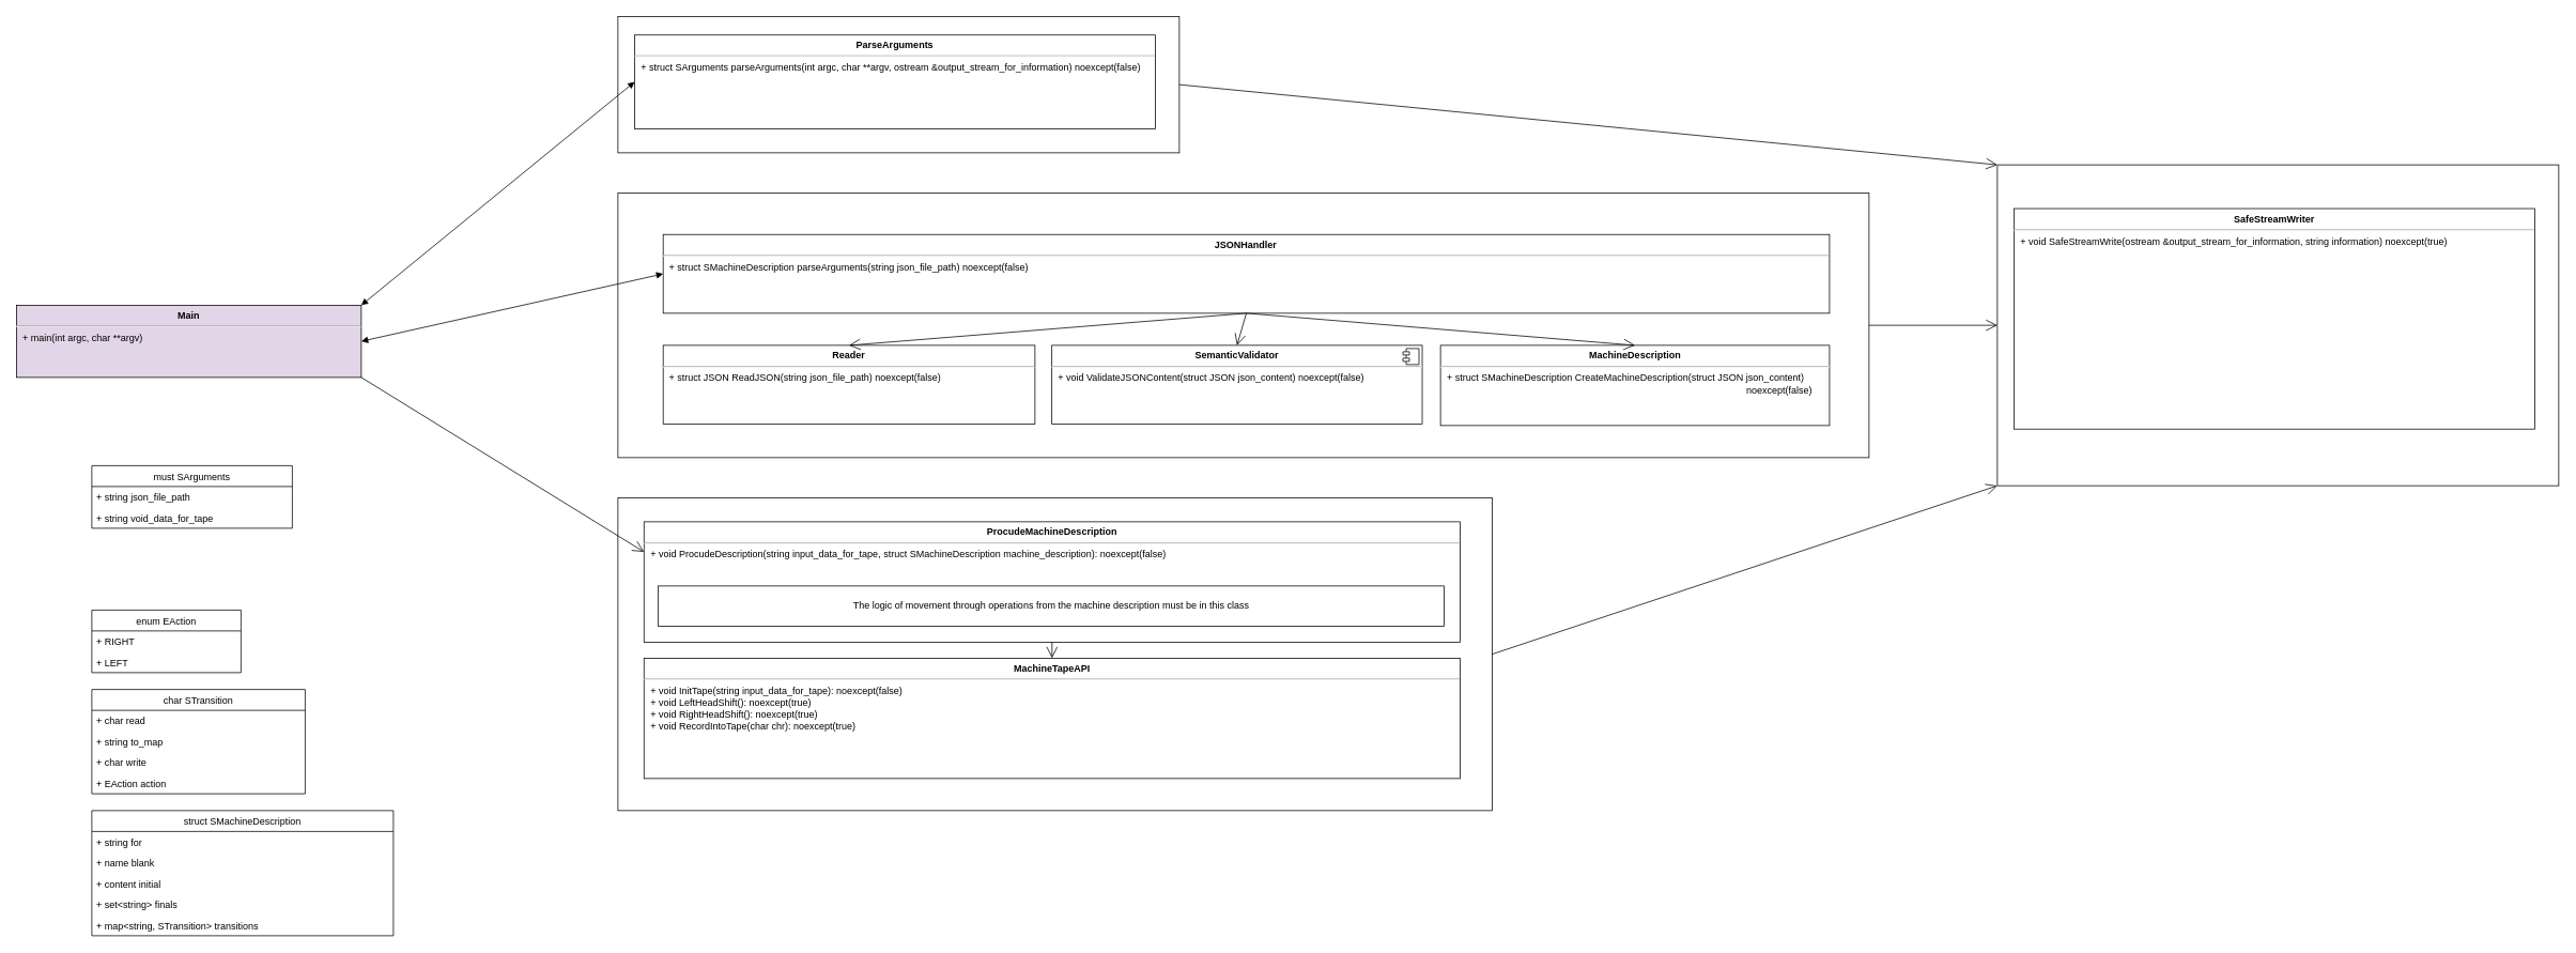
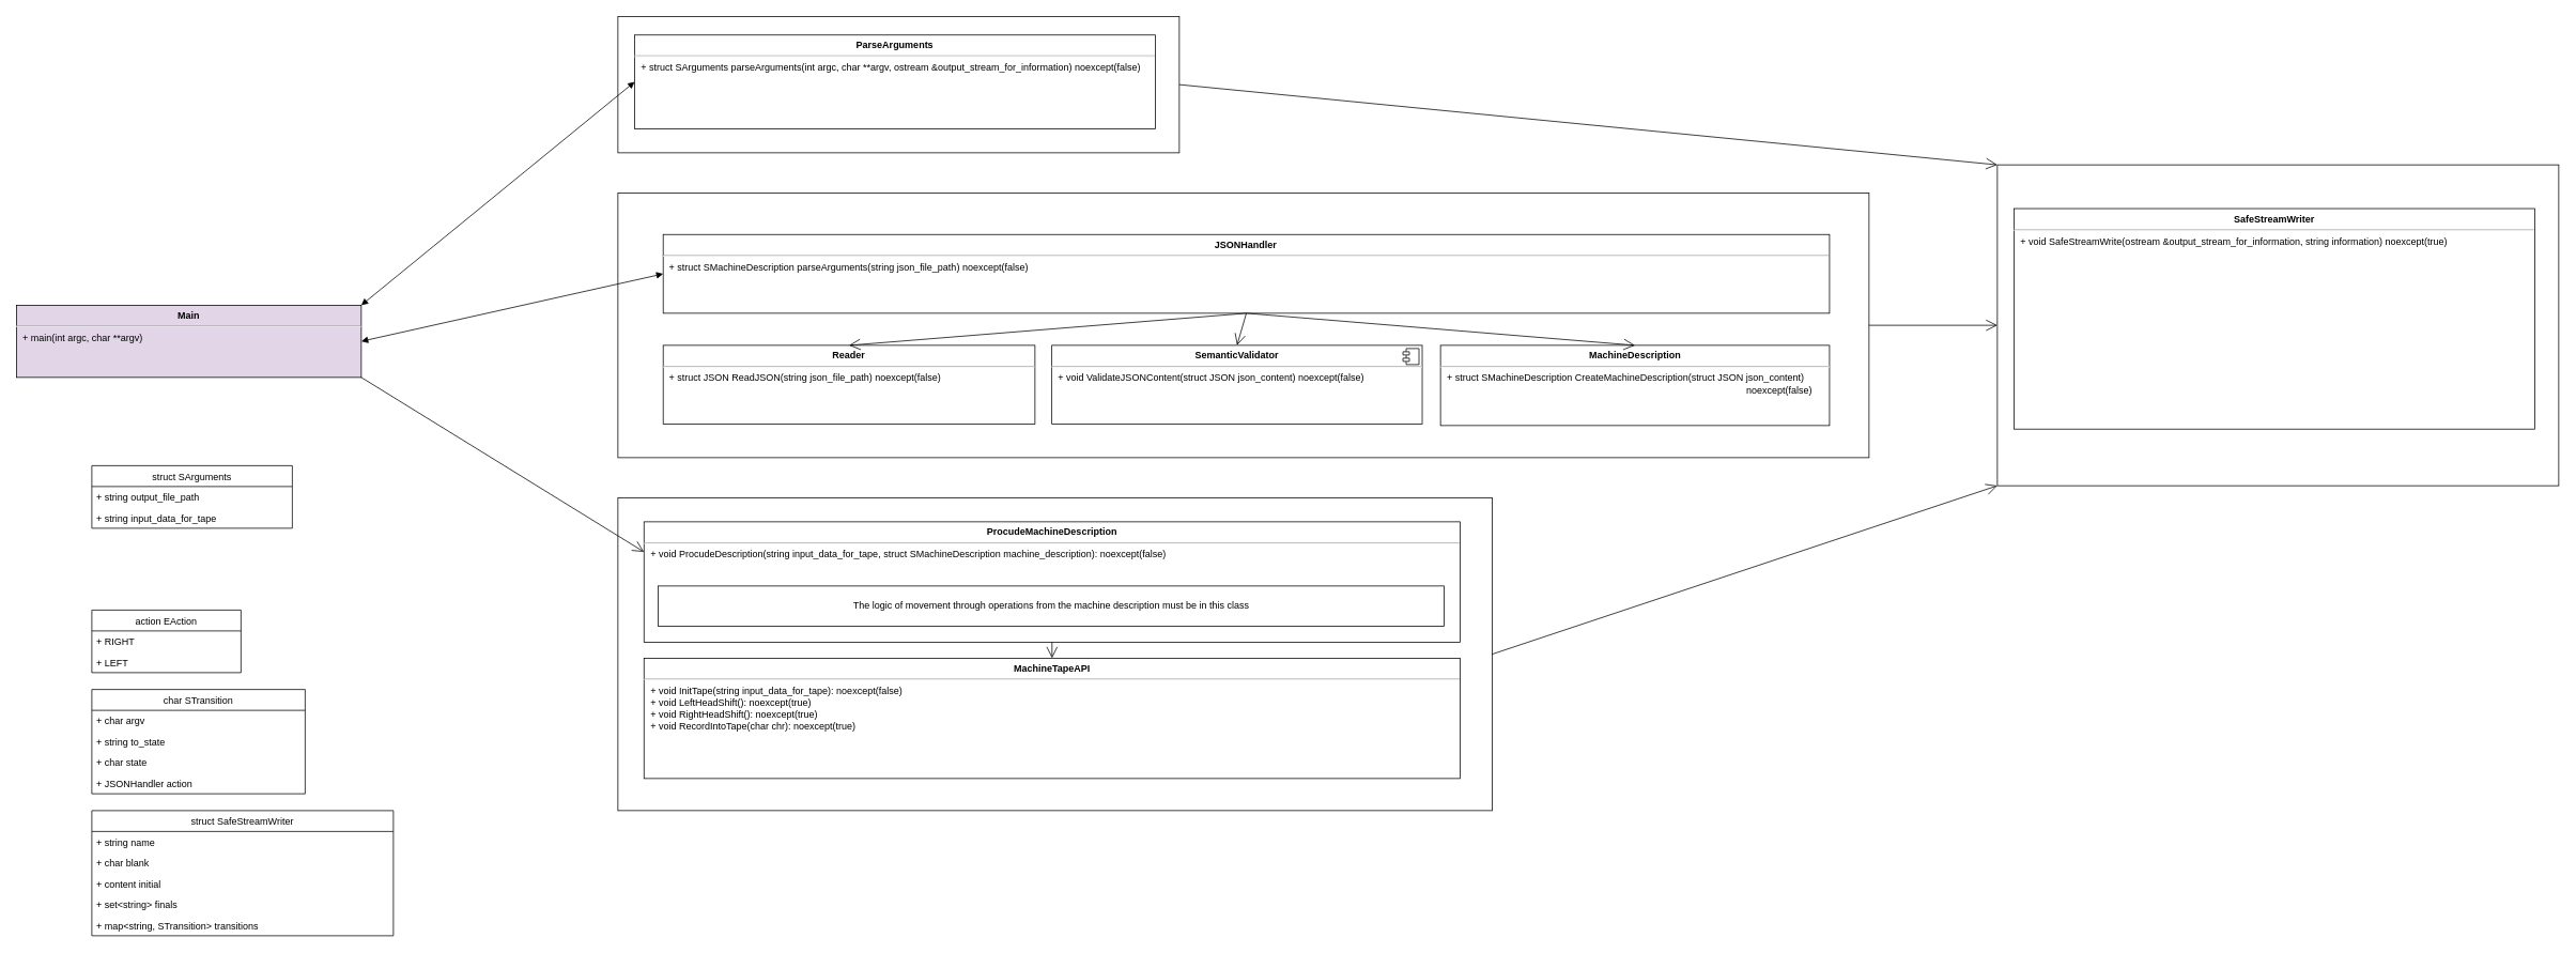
- <mxCell id="24" value="must SArguments" style="swimlane;fontStyle=0;childLayout=stackLayout;horizontal=1;startSize=26;fillColor=none;horizontalStack=0;resizeParent=1;resizeParentMax=0;resizeLast=0;collapsible=1;marginBottom=0;" parent="1" vertex="1"><mxGeometry x="114" y="580" width="250" height="78" as="geometry"><mxRectangle x="190" y="1000" width="140" height="30" as="alternateBounds" /></mxGeometry></mxCell>
+ <mxCell id="24" value="struct SArguments" style="swimlane;fontStyle=0;childLayout=stackLayout;horizontal=1;startSize=26;fillColor=none;horizontalStack=0;resizeParent=1;resizeParentMax=0;resizeLast=0;collapsible=1;marginBottom=0;" parent="1" vertex="1"><mxGeometry x="114" y="580" width="250" height="78" as="geometry"><mxRectangle x="190" y="1000" width="140" height="30" as="alternateBounds" /></mxGeometry></mxCell>
- <mxCell id="25" value="+ string json_file_path" style="text;strokeColor=none;fillColor=none;align=left;verticalAlign=top;spacingLeft=4;spacingRight=4;overflow=hidden;rotatable=0;points=[[0,0.5],[1,0.5]];portConstraint=eastwest;" parent="24" vertex="1"><mxGeometry y="26" width="250" height="26" as="geometry" /></mxCell>
+ <mxCell id="25" value="+ string output_file_path" style="text;strokeColor=none;fillColor=none;align=left;verticalAlign=top;spacingLeft=4;spacingRight=4;overflow=hidden;rotatable=0;points=[[0,0.5],[1,0.5]];portConstraint=eastwest;" parent="24" vertex="1"><mxGeometry y="26" width="250" height="26" as="geometry" /></mxCell>
- <mxCell id="26" value="+ string void_data_for_tape" style="text;strokeColor=none;fillColor=none;align=left;verticalAlign=top;spacingLeft=4;spacingRight=4;overflow=hidden;rotatable=0;points=[[0,0.5],[1,0.5]];portConstraint=eastwest;" parent="24" vertex="1"><mxGeometry y="52" width="250" height="26" as="geometry" /></mxCell>
+ <mxCell id="26" value="+ string input_data_for_tape" style="text;strokeColor=none;fillColor=none;align=left;verticalAlign=top;spacingLeft=4;spacingRight=4;overflow=hidden;rotatable=0;points=[[0,0.5],[1,0.5]];portConstraint=eastwest;" parent="24" vertex="1"><mxGeometry y="52" width="250" height="26" as="geometry" /></mxCell>
- <mxCell id="40" value="enum EAction" style="swimlane;fontStyle=0;childLayout=stackLayout;horizontal=1;startSize=26;fillColor=none;horizontalStack=0;resizeParent=1;resizeParentMax=0;resizeLast=0;collapsible=1;marginBottom=0;" parent="28" vertex="1"><mxGeometry width="186" height="78" as="geometry"><mxRectangle x="190" y="1000" width="140" height="30" as="alternateBounds" /></mxGeometry></mxCell>
+ <mxCell id="40" value="action EAction" style="swimlane;fontStyle=0;childLayout=stackLayout;horizontal=1;startSize=26;fillColor=none;horizontalStack=0;resizeParent=1;resizeParentMax=0;resizeLast=0;collapsible=1;marginBottom=0;" parent="28" vertex="1"><mxGeometry width="186" height="78" as="geometry"><mxRectangle x="190" y="1000" width="140" height="30" as="alternateBounds" /></mxGeometry></mxCell>
- <mxCell id="36" value="+ char read" style="text;strokeColor=none;fillColor=none;align=left;verticalAlign=top;spacingLeft=4;spacingRight=4;overflow=hidden;rotatable=0;points=[[0,0.5],[1,0.5]];portConstraint=eastwest;" parent="35" vertex="1"><mxGeometry y="26" width="266" height="26" as="geometry" /></mxCell>
+ <mxCell id="36" value="+ char argv" style="text;strokeColor=none;fillColor=none;align=left;verticalAlign=top;spacingLeft=4;spacingRight=4;overflow=hidden;rotatable=0;points=[[0,0.5],[1,0.5]];portConstraint=eastwest;" parent="35" vertex="1"><mxGeometry y="26" width="266" height="26" as="geometry" /></mxCell>
- <mxCell id="37" value="+ string to_map" style="text;strokeColor=none;fillColor=none;align=left;verticalAlign=top;spacingLeft=4;spacingRight=4;overflow=hidden;rotatable=0;points=[[0,0.5],[1,0.5]];portConstraint=eastwest;" parent="35" vertex="1"><mxGeometry y="52" width="266" height="26" as="geometry" /></mxCell>
+ <mxCell id="37" value="+ string to_state" style="text;strokeColor=none;fillColor=none;align=left;verticalAlign=top;spacingLeft=4;spacingRight=4;overflow=hidden;rotatable=0;points=[[0,0.5],[1,0.5]];portConstraint=eastwest;" parent="35" vertex="1"><mxGeometry y="52" width="266" height="26" as="geometry" /></mxCell>
- <mxCell id="38" value="+ char write" style="text;strokeColor=none;fillColor=none;align=left;verticalAlign=top;spacingLeft=4;spacingRight=4;overflow=hidden;rotatable=0;points=[[0,0.5],[1,0.5]];portConstraint=eastwest;" parent="35" vertex="1"><mxGeometry y="78" width="266" height="26" as="geometry" /></mxCell>
+ <mxCell id="38" value="+ char state" style="text;strokeColor=none;fillColor=none;align=left;verticalAlign=top;spacingLeft=4;spacingRight=4;overflow=hidden;rotatable=0;points=[[0,0.5],[1,0.5]];portConstraint=eastwest;" parent="35" vertex="1"><mxGeometry y="78" width="266" height="26" as="geometry" /></mxCell>
- <mxCell id="39" value="+ EAction action" style="text;strokeColor=none;fillColor=none;align=left;verticalAlign=top;spacingLeft=4;spacingRight=4;overflow=hidden;rotatable=0;points=[[0,0.5],[1,0.5]];portConstraint=eastwest;" parent="35" vertex="1"><mxGeometry y="104" width="266" height="26" as="geometry" /></mxCell>
+ <mxCell id="39" value="+ JSONHandler action" style="text;strokeColor=none;fillColor=none;align=left;verticalAlign=top;spacingLeft=4;spacingRight=4;overflow=hidden;rotatable=0;points=[[0,0.5],[1,0.5]];portConstraint=eastwest;" parent="35" vertex="1"><mxGeometry y="104" width="266" height="26" as="geometry" /></mxCell>
- <mxCell id="29" value="struct SMachineDescription" style="swimlane;fontStyle=0;childLayout=stackLayout;horizontal=1;startSize=26;fillColor=none;horizontalStack=0;resizeParent=1;resizeParentMax=0;resizeLast=0;collapsible=1;marginBottom=0;" parent="28" vertex="1"><mxGeometry y="250" width="376" height="156" as="geometry"><mxRectangle x="190" y="1000" width="140" height="30" as="alternateBounds" /></mxGeometry></mxCell>
+ <mxCell id="29" value="struct SafeStreamWriter" style="swimlane;fontStyle=0;childLayout=stackLayout;horizontal=1;startSize=26;fillColor=none;horizontalStack=0;resizeParent=1;resizeParentMax=0;resizeLast=0;collapsible=1;marginBottom=0;" parent="28" vertex="1"><mxGeometry y="250" width="376" height="156" as="geometry"><mxRectangle x="190" y="1000" width="140" height="30" as="alternateBounds" /></mxGeometry></mxCell>
- <mxCell id="30" value="+ string for" style="text;strokeColor=none;fillColor=none;align=left;verticalAlign=top;spacingLeft=4;spacingRight=4;overflow=hidden;rotatable=0;points=[[0,0.5],[1,0.5]];portConstraint=eastwest;" parent="29" vertex="1"><mxGeometry y="26" width="376" height="26" as="geometry" /></mxCell>
+ <mxCell id="30" value="+ string name" style="text;strokeColor=none;fillColor=none;align=left;verticalAlign=top;spacingLeft=4;spacingRight=4;overflow=hidden;rotatable=0;points=[[0,0.5],[1,0.5]];portConstraint=eastwest;" parent="29" vertex="1"><mxGeometry y="26" width="376" height="26" as="geometry" /></mxCell>
- <mxCell id="31" value="+ name blank" style="text;strokeColor=none;fillColor=none;align=left;verticalAlign=top;spacingLeft=4;spacingRight=4;overflow=hidden;rotatable=0;points=[[0,0.5],[1,0.5]];portConstraint=eastwest;" parent="29" vertex="1"><mxGeometry y="52" width="376" height="26" as="geometry" /></mxCell>
+ <mxCell id="31" value="+ char blank" style="text;strokeColor=none;fillColor=none;align=left;verticalAlign=top;spacingLeft=4;spacingRight=4;overflow=hidden;rotatable=0;points=[[0,0.5],[1,0.5]];portConstraint=eastwest;" parent="29" vertex="1"><mxGeometry y="52" width="376" height="26" as="geometry" /></mxCell>
